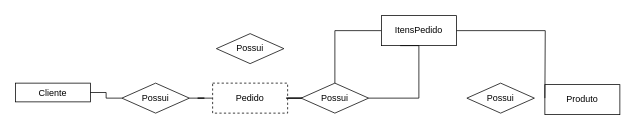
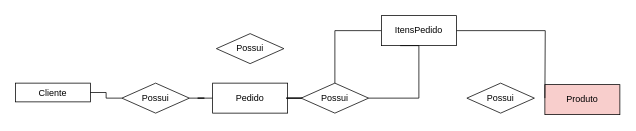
- <mxCell id="6" value="Pedido" style="whiteSpace=wrap;html=1;align=center;dashed=1;" parent="1" vertex="1"><mxGeometry x="283" y="110" width="100" height="40" as="geometry" /></mxCell>
+ <mxCell id="6" value="Pedido" style="whiteSpace=wrap;html=1;align=center;" parent="1" vertex="1"><mxGeometry x="283" y="110" width="100" height="40" as="geometry" /></mxCell>
- <mxCell id="4" value="Produto" style="whiteSpace=wrap;html=1;align=center;" parent="1" vertex="1"><mxGeometry x="726" y="112" width="100" height="40" as="geometry" /></mxCell>
+ <mxCell id="4" value="Produto" style="whiteSpace=wrap;html=1;align=center;fillColor=#f8cecc;" parent="1" vertex="1"><mxGeometry x="726" y="112" width="100" height="40" as="geometry" /></mxCell>
